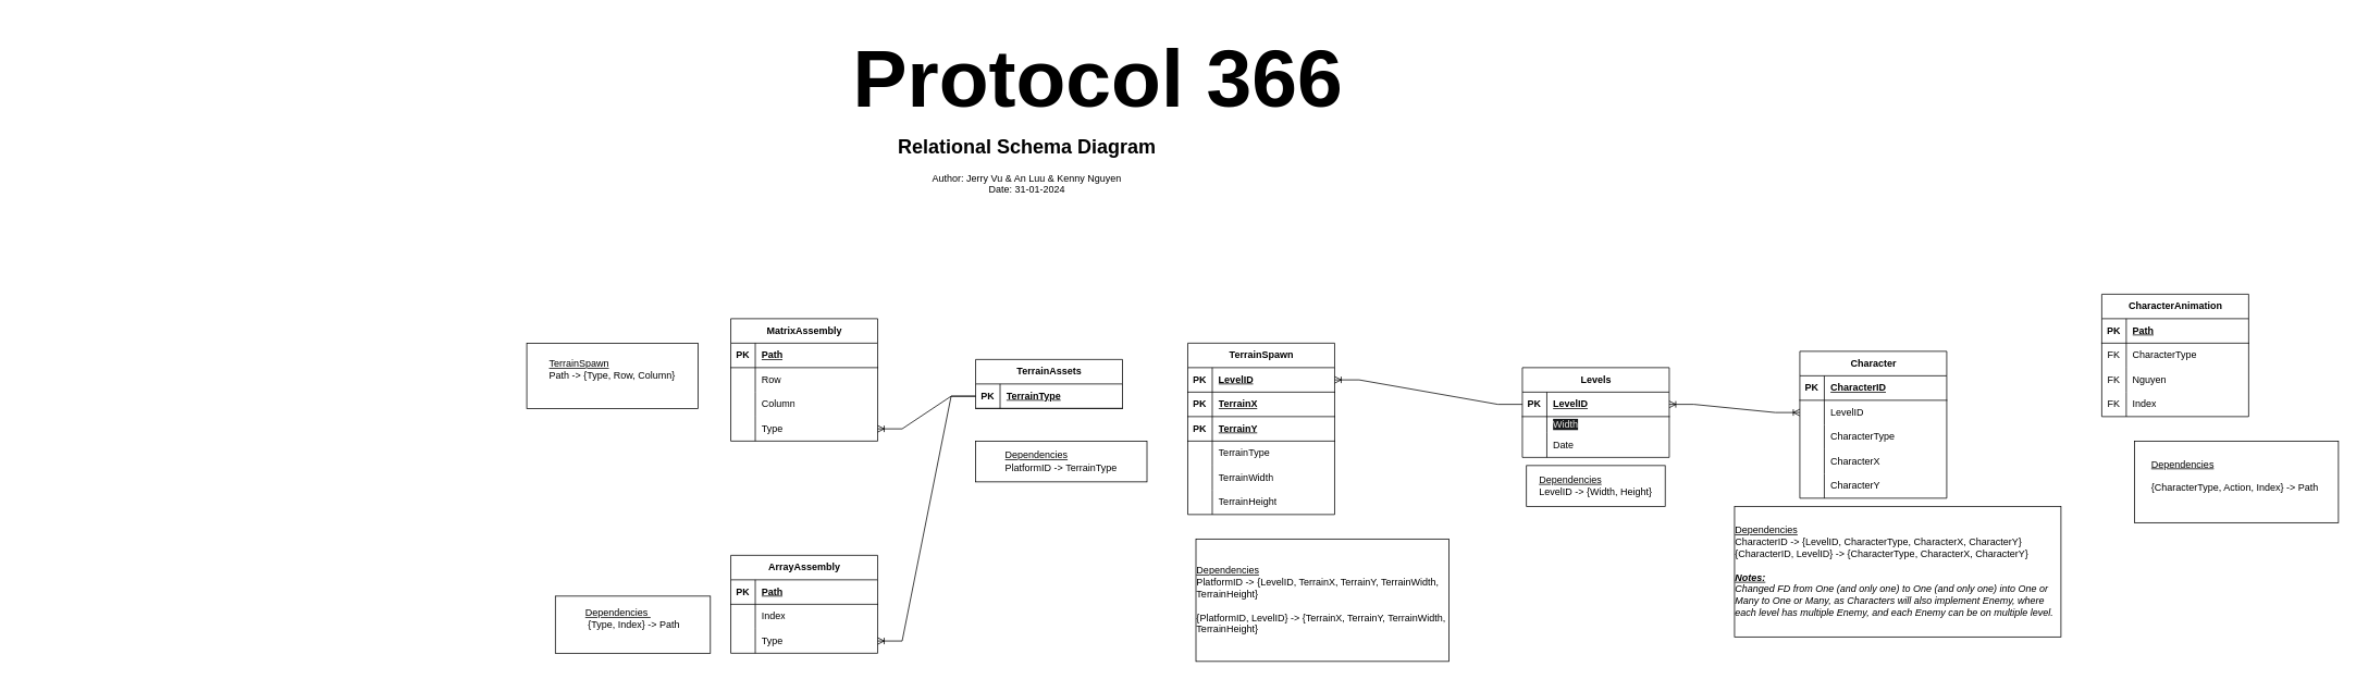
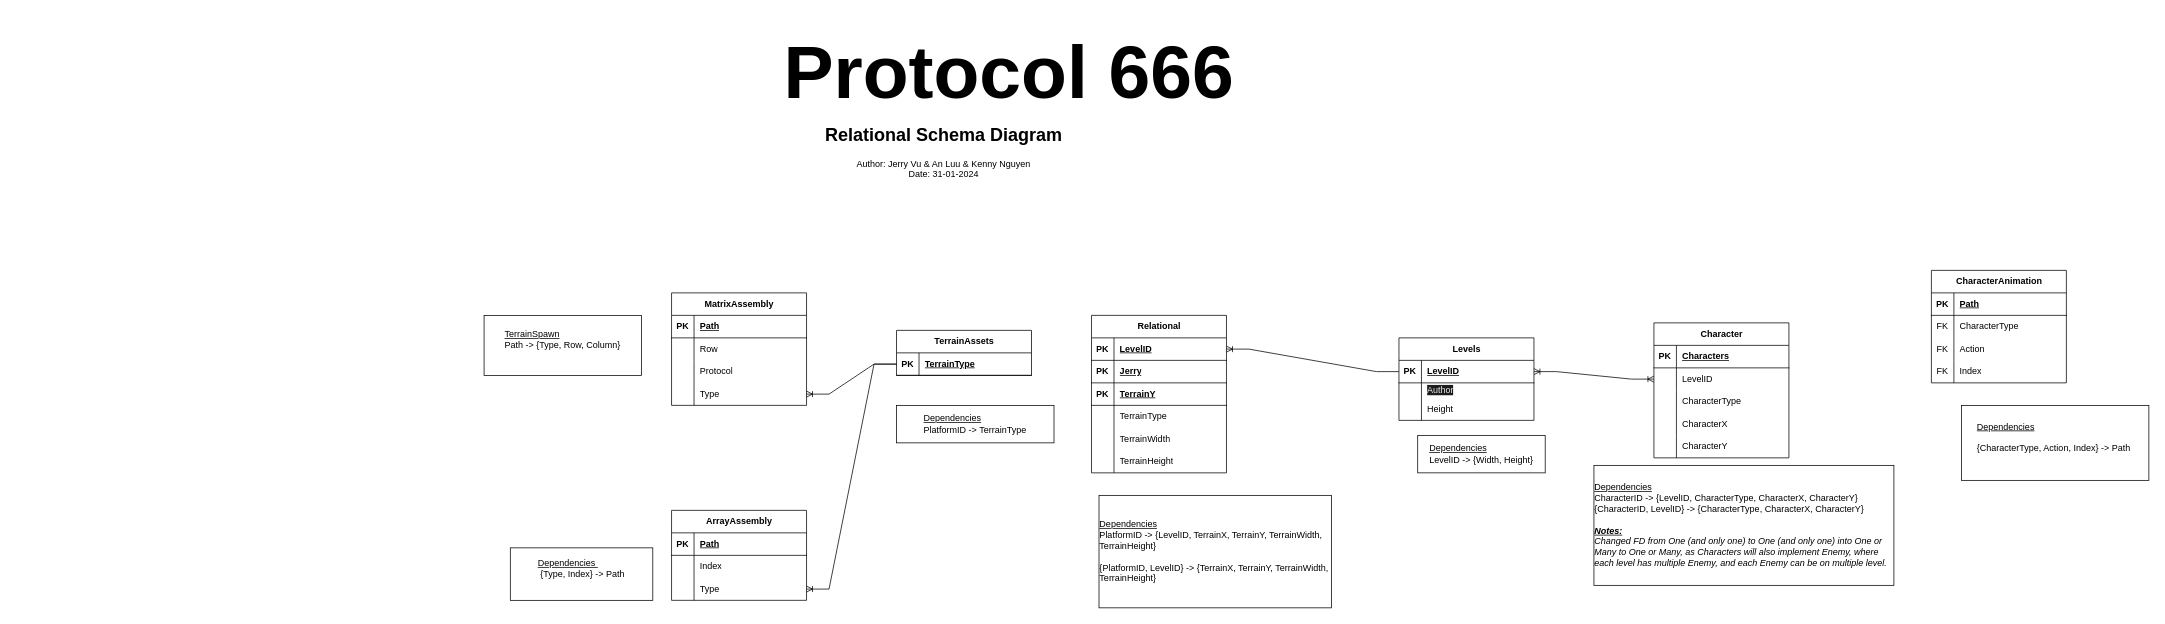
- <mxCell id="68" value="&lt;b style=&quot;&quot;&gt;&lt;font style=&quot;&quot;&gt;&lt;font style=&quot;font-size: 100px;&quot;&gt;Protocol 366&lt;/font&gt;&lt;br&gt;&lt;/font&gt;&lt;/b&gt;" style="text;html=1;strokeColor=none;fillColor=none;align=center;verticalAlign=middle;whiteSpace=wrap;rounded=0;fontSize=100;" parent="1" vertex="1"><mxGeometry x="20" y="20" width="2650" height="150" as="geometry" /></mxCell>
+ <mxCell id="68" value="&lt;b style=&quot;&quot;&gt;&lt;font style=&quot;&quot;&gt;&lt;font style=&quot;font-size: 100px;&quot;&gt;Protocol 666&lt;/font&gt;&lt;br&gt;&lt;/font&gt;&lt;/b&gt;" style="text;html=1;strokeColor=none;fillColor=none;align=center;verticalAlign=middle;whiteSpace=wrap;rounded=0;fontSize=100;" parent="1" vertex="1"><mxGeometry x="20" y="20" width="2650" height="150" as="geometry" /></mxCell>
- <mxCell id="76" value="TerrainSpawn" style="shape=table;startSize=30;container=1;collapsible=1;childLayout=tableLayout;fixedRows=1;rowLines=0;fontStyle=1;align=center;resizeLast=1;html=1;" parent="1" vertex="1"><mxGeometry x="1455" y="420" width="180" height="210" as="geometry" /></mxCell>
+ <mxCell id="76" value="Relational" style="shape=table;startSize=30;container=1;collapsible=1;childLayout=tableLayout;fixedRows=1;rowLines=0;fontStyle=1;align=center;resizeLast=1;html=1;" parent="1" vertex="1"><mxGeometry x="1455" y="420" width="180" height="210" as="geometry" /></mxCell>
- <mxCell id="21" value="Nguyen" style="shape=partialRectangle;connectable=0;fillColor=none;top=0;left=0;bottom=0;right=0;align=left;spacingLeft=6;overflow=hidden;whiteSpace=wrap;html=1;" parent="19" vertex="1"><mxGeometry x="30" width="150" height="30" as="geometry"><mxRectangle width="150" height="30" as="alternateBounds" /></mxGeometry></mxCell>
+ <mxCell id="21" value="Action" style="shape=partialRectangle;connectable=0;fillColor=none;top=0;left=0;bottom=0;right=0;align=left;spacingLeft=6;overflow=hidden;whiteSpace=wrap;html=1;" parent="19" vertex="1"><mxGeometry x="30" width="150" height="30" as="geometry"><mxRectangle width="150" height="30" as="alternateBounds" /></mxGeometry></mxCell>
- <mxCell id="53" value="CharacterID" style="shape=partialRectangle;connectable=0;fillColor=none;top=0;left=0;bottom=0;right=0;align=left;spacingLeft=6;fontStyle=5;overflow=hidden;whiteSpace=wrap;html=1;" parent="51" vertex="1"><mxGeometry x="30" width="150" height="30" as="geometry"><mxRectangle width="150" height="30" as="alternateBounds" /></mxGeometry></mxCell>
+ <mxCell id="53" value="Characters" style="shape=partialRectangle;connectable=0;fillColor=none;top=0;left=0;bottom=0;right=0;align=left;spacingLeft=6;fontStyle=5;overflow=hidden;whiteSpace=wrap;html=1;" parent="51" vertex="1"><mxGeometry x="30" width="150" height="30" as="geometry"><mxRectangle width="150" height="30" as="alternateBounds" /></mxGeometry></mxCell>
- <mxCell id="44" value="Column" style="shape=partialRectangle;connectable=0;fillColor=none;top=0;left=0;bottom=0;right=0;align=left;spacingLeft=6;overflow=hidden;whiteSpace=wrap;html=1;" parent="42" vertex="1"><mxGeometry x="30" width="150" height="30" as="geometry"><mxRectangle width="150" height="30" as="alternateBounds" /></mxGeometry></mxCell>
+ <mxCell id="44" value="Protocol" style="shape=partialRectangle;connectable=0;fillColor=none;top=0;left=0;bottom=0;right=0;align=left;spacingLeft=6;overflow=hidden;whiteSpace=wrap;html=1;" parent="42" vertex="1"><mxGeometry x="30" width="150" height="30" as="geometry"><mxRectangle width="150" height="30" as="alternateBounds" /></mxGeometry></mxCell>
- <mxCell id="82" value="TerrainX" style="shape=partialRectangle;connectable=0;fillColor=none;top=0;left=0;bottom=0;right=0;align=left;spacingLeft=6;fontStyle=5;overflow=hidden;whiteSpace=wrap;html=1;" parent="80" vertex="1"><mxGeometry x="30" width="150" height="30" as="geometry"><mxRectangle width="150" height="30" as="alternateBounds" /></mxGeometry></mxCell>
+ <mxCell id="82" value="Jerry" style="shape=partialRectangle;connectable=0;fillColor=none;top=0;left=0;bottom=0;right=0;align=left;spacingLeft=6;fontStyle=5;overflow=hidden;whiteSpace=wrap;html=1;" parent="80" vertex="1"><mxGeometry x="30" width="150" height="30" as="geometry"><mxRectangle width="150" height="30" as="alternateBounds" /></mxGeometry></mxCell>
- <mxCell id="8" value="&lt;span style=&quot;caret-color: rgb(232, 230, 227); color: rgb(232, 230, 227); font-family: Helvetica; font-size: 12px; font-style: normal; font-variant-caps: normal; font-weight: 400; letter-spacing: normal; text-align: left; text-indent: 0px; text-transform: none; word-spacing: 0px; -webkit-text-stroke-width: 0px; background-color: rgb(26, 28, 30); text-decoration: none; float: none; display: inline !important;&quot;&gt;Width&lt;/span&gt;" style="shape=partialRectangle;connectable=0;fillColor=none;top=0;left=0;bottom=0;right=0;align=left;spacingLeft=6;overflow=hidden;whiteSpace=wrap;html=1;" parent="6" vertex="1"><mxGeometry x="30" width="150" height="20" as="geometry"><mxRectangle width="150" height="20" as="alternateBounds" /></mxGeometry></mxCell>
+ <mxCell id="8" value="&lt;span style=&quot;caret-color: rgb(232, 230, 227); color: rgb(232, 230, 227); font-family: Helvetica; font-size: 12px; font-style: normal; font-variant-caps: normal; font-weight: 400; letter-spacing: normal; text-align: left; text-indent: 0px; text-transform: none; word-spacing: 0px; -webkit-text-stroke-width: 0px; background-color: rgb(26, 28, 30); text-decoration: none; float: none; display: inline !important;&quot;&gt;Author&lt;/span&gt;" style="shape=partialRectangle;connectable=0;fillColor=none;top=0;left=0;bottom=0;right=0;align=left;spacingLeft=6;overflow=hidden;whiteSpace=wrap;html=1;" parent="6" vertex="1"><mxGeometry x="30" width="150" height="20" as="geometry"><mxRectangle width="150" height="20" as="alternateBounds" /></mxGeometry></mxCell>
- <mxCell id="11" value="Date" style="shape=partialRectangle;connectable=0;fillColor=none;top=0;left=0;bottom=0;right=0;align=left;spacingLeft=6;overflow=hidden;whiteSpace=wrap;html=1;" parent="9" vertex="1"><mxGeometry x="30" width="150" height="30" as="geometry"><mxRectangle width="150" height="30" as="alternateBounds" /></mxGeometry></mxCell>
+ <mxCell id="11" value="Height" style="shape=partialRectangle;connectable=0;fillColor=none;top=0;left=0;bottom=0;right=0;align=left;spacingLeft=6;overflow=hidden;whiteSpace=wrap;html=1;" parent="9" vertex="1"><mxGeometry x="30" width="150" height="30" as="geometry"><mxRectangle width="150" height="30" as="alternateBounds" /></mxGeometry></mxCell>
- <mxCell id="66" value="&lt;div style=&quot;text-align: left;&quot;&gt;&lt;span style=&quot;background-color: initial;&quot;&gt;&lt;u&gt;Dependencies&lt;/u&gt;&lt;/span&gt;&lt;/div&gt;&lt;div style=&quot;text-align: left;&quot;&gt;&lt;span style=&quot;background-color: initial;&quot;&gt;LevelID -&amp;gt; {Width, Height}&lt;/span&gt;&lt;br&gt;&lt;/div&gt;" style="whiteSpace=wrap;html=1;" parent="1" vertex="1"><mxGeometry x="1870" y="570" width="170" height="50" as="geometry" /></mxCell>
+ <mxCell id="66" value="&lt;div style=&quot;text-align: left;&quot;&gt;&lt;span style=&quot;background-color: initial;&quot;&gt;&lt;u&gt;Dependencies&lt;/u&gt;&lt;/span&gt;&lt;/div&gt;&lt;div style=&quot;text-align: left;&quot;&gt;&lt;span style=&quot;background-color: initial;&quot;&gt;LevelID -&amp;gt; {Width, Height}&lt;/span&gt;&lt;br&gt;&lt;/div&gt;" style="whiteSpace=wrap;html=1;" parent="1" vertex="1"><mxGeometry x="1890" y="580" width="170" height="50" as="geometry" /></mxCell>
